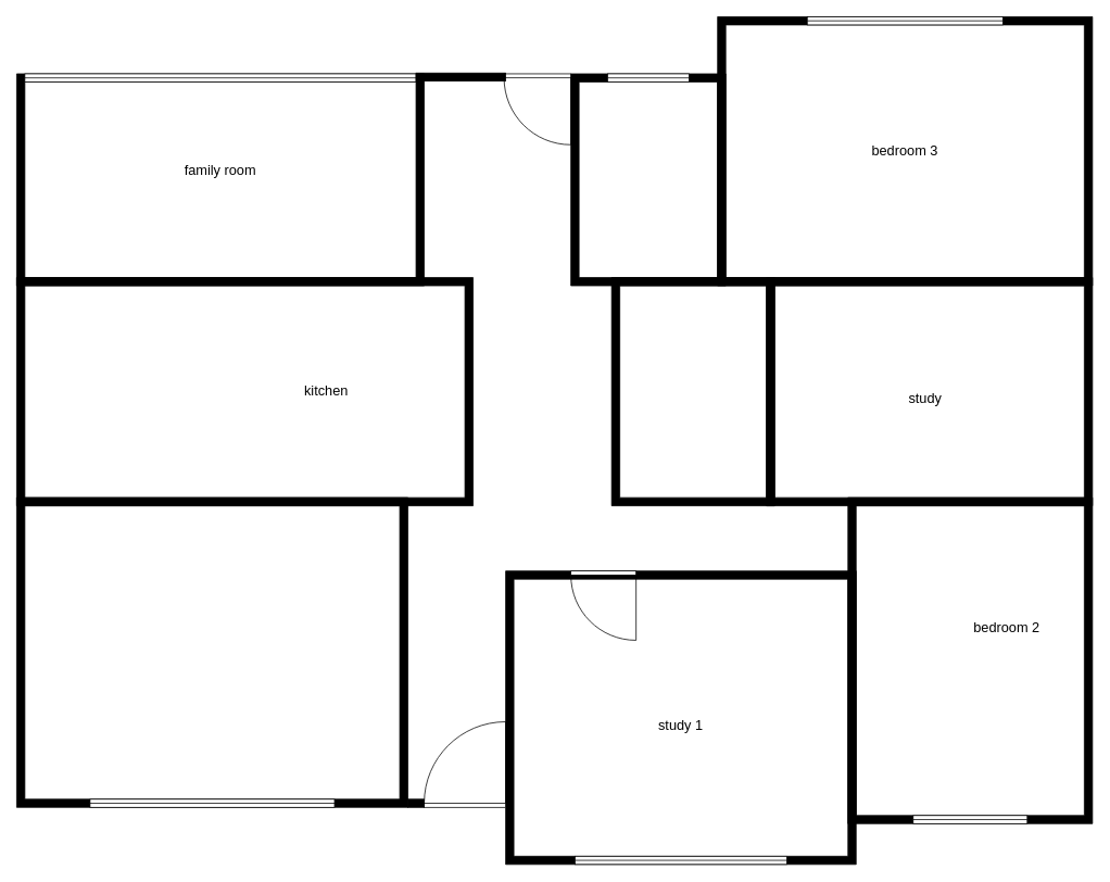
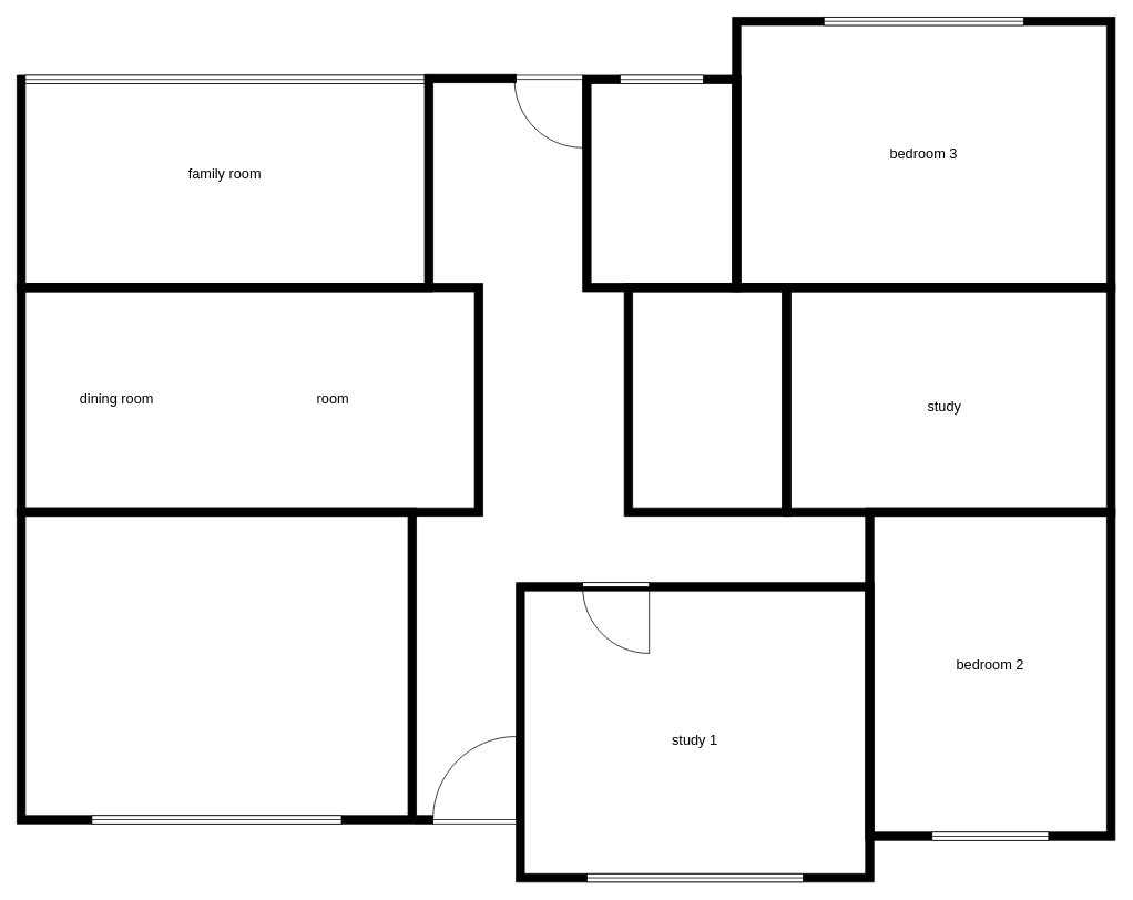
+ <mxCell id="23" value="dining room" style="text;html=1;strokeColor=none;fillColor=none;align=center;verticalAlign=middle;whiteSpace=wrap;rounded=0;fontSize=17;" vertex="1" parent="1"><mxGeometry x="80" y="470" width="120" height="20" as="geometry" /></mxCell>
- <mxCell id="24" value="kitchen" style="text;html=1;strokeColor=none;fillColor=none;align=center;verticalAlign=middle;whiteSpace=wrap;rounded=0;fontSize=17;" vertex="1" parent="1"><mxGeometry x="340" y="470" width="120" height="20" as="geometry" /></mxCell>
+ <mxCell id="24" value="room" style="text;html=1;strokeColor=none;fillColor=none;align=center;verticalAlign=middle;whiteSpace=wrap;rounded=0;fontSize=17;" vertex="1" parent="1"><mxGeometry x="340" y="470" width="120" height="20" as="geometry" /></mxCell>
- <mxCell id="26" value="bedroom 2" style="text;html=1;strokeColor=none;fillColor=none;align=center;verticalAlign=middle;whiteSpace=wrap;rounded=0;fontSize=17;" vertex="1" parent="1"><mxGeometry x="1175" y="760" width="120" height="20" as="geometry" /></mxCell>
+ <mxCell id="26" value="bedroom 2" style="text;html=1;strokeColor=none;fillColor=none;align=center;verticalAlign=middle;whiteSpace=wrap;rounded=0;fontSize=17;" vertex="1" parent="1"><mxGeometry x="1130" y="790" width="120" height="20" as="geometry" /></mxCell>
